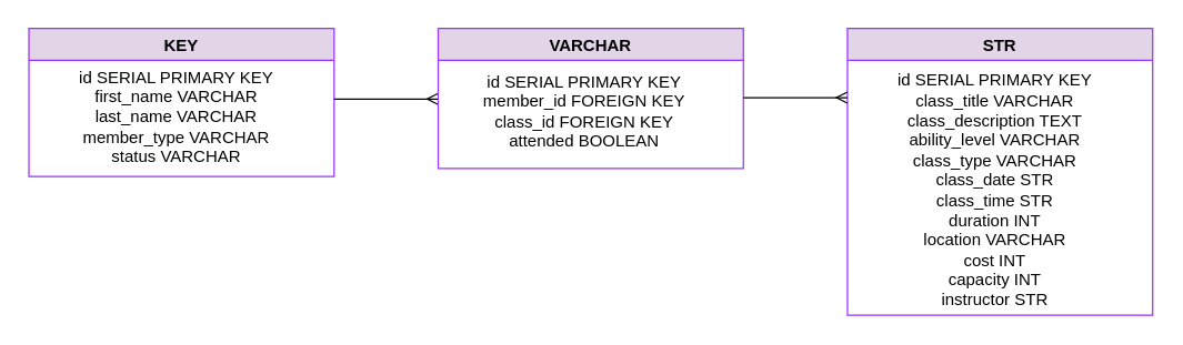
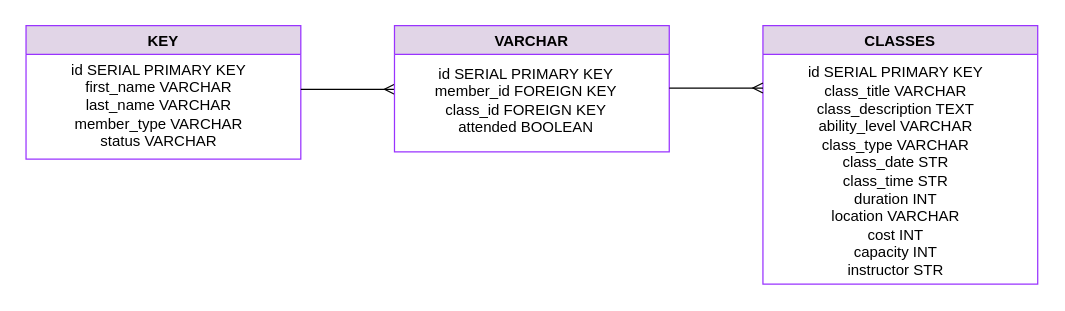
- <mxCell id="7" value="STR" style="swimlane;fillColor=#e1d5e7;strokeColor=#9933FF;startSize=23;" parent="1" vertex="1"><mxGeometry x="610" y="20" width="220" height="207" as="geometry" /></mxCell>
+ <mxCell id="7" value="CLASSES" style="swimlane;fillColor=#e1d5e7;strokeColor=#9933FF;startSize=23;" parent="1" vertex="1"><mxGeometry x="610" y="20" width="220" height="207" as="geometry" /></mxCell>
